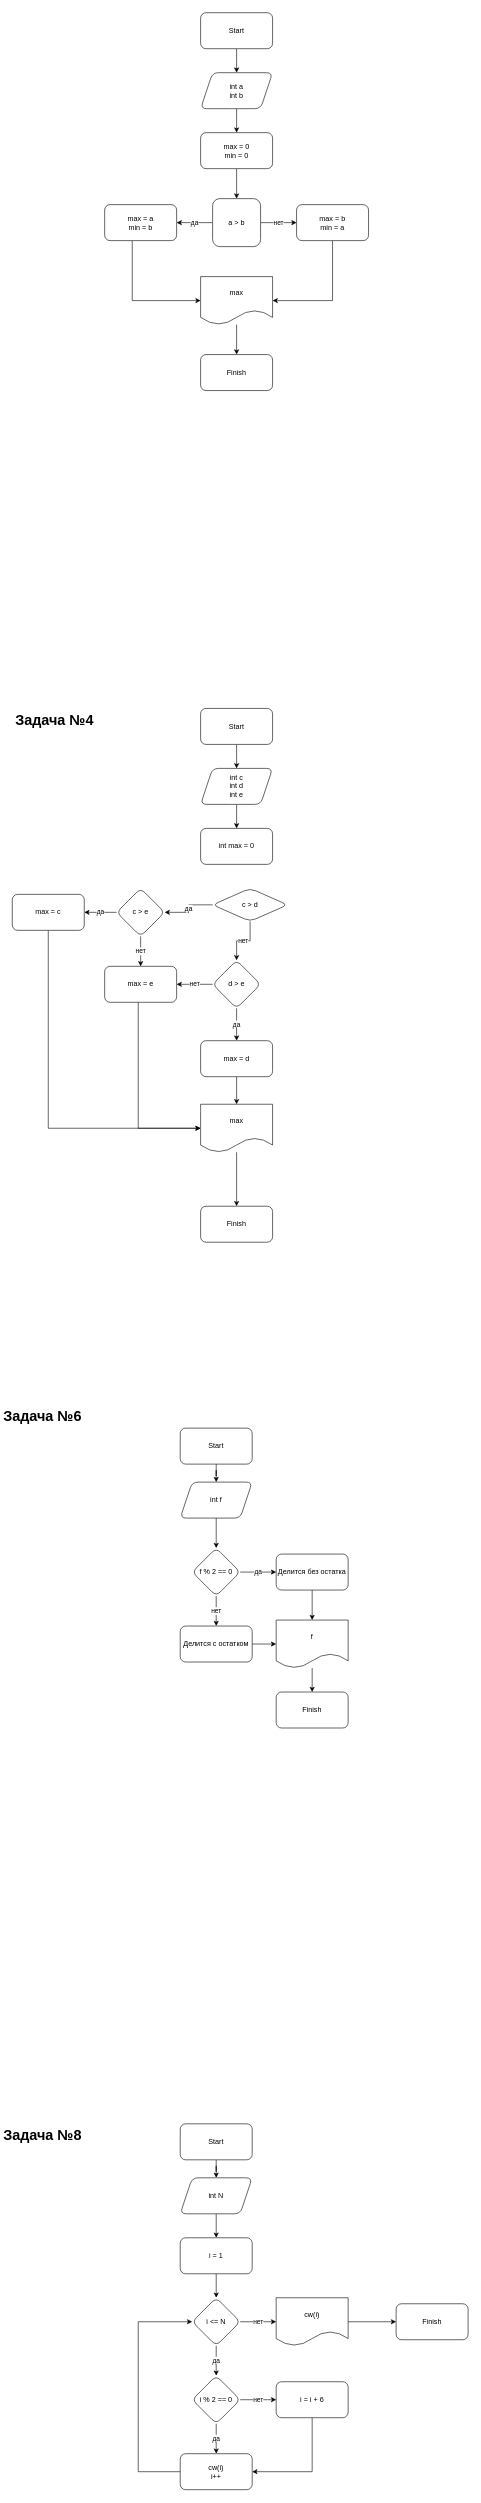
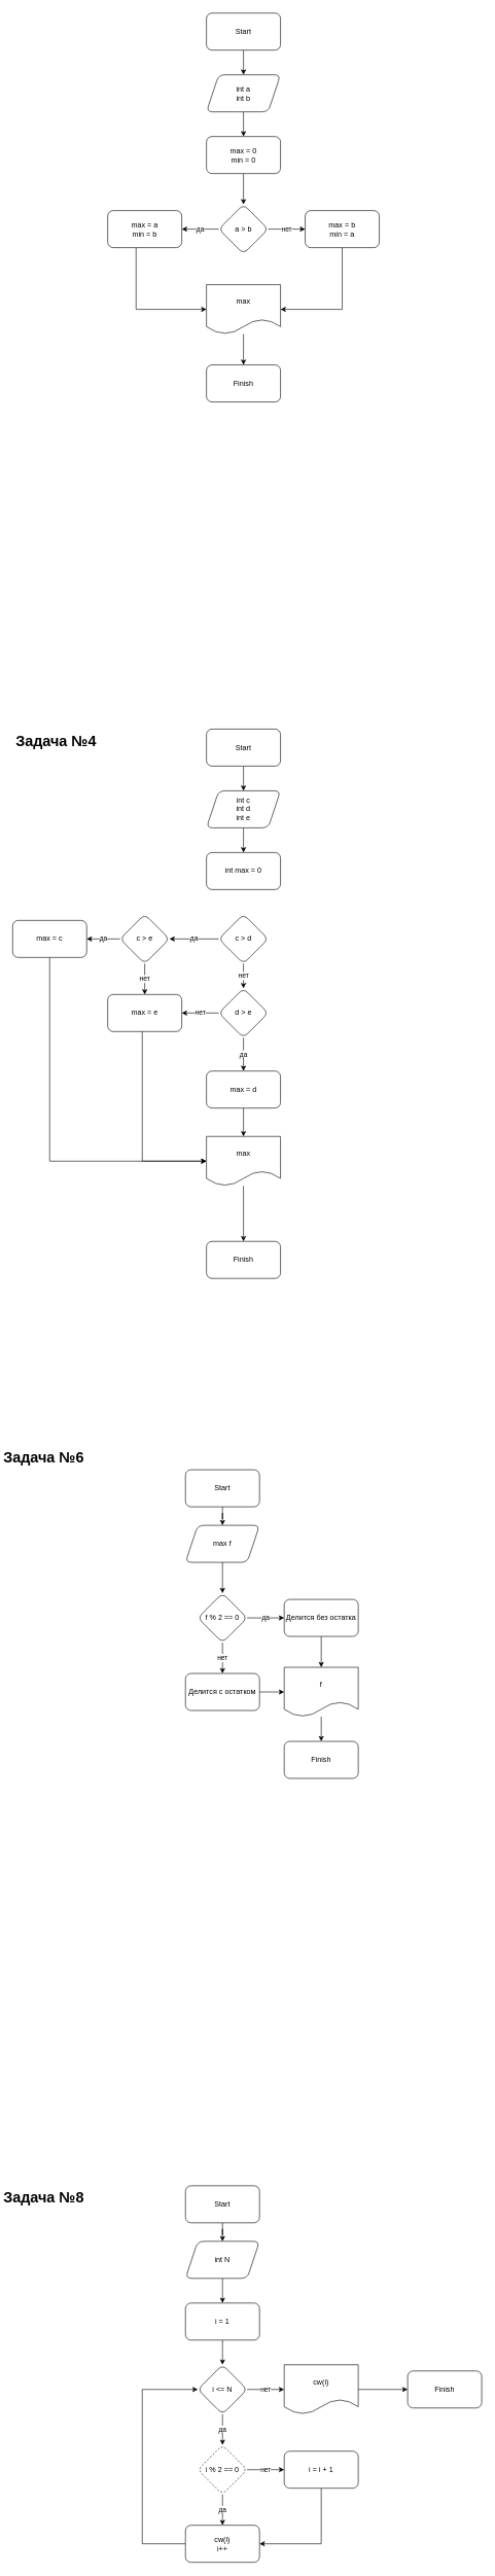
- <mxCell id="10" value="a &amp;gt; b" style="whiteSpace=wrap;html=1;rounded=1;" vertex="1" parent="1"><mxGeometry x="354" y="330" width="80" height="80" as="geometry" /></mxCell>
+ <mxCell id="10" value="a &amp;gt; b" style="rhombus;whiteSpace=wrap;html=1;rounded=1;" vertex="1" parent="1"><mxGeometry x="354" y="330" width="80" height="80" as="geometry" /></mxCell>
- <mxCell id="26" value="c &amp;gt; d" style="rhombus;whiteSpace=wrap;html=1;rounded=1;" vertex="1" parent="1"><mxGeometry x="354" y="1480" width="125" height="55" as="geometry" /></mxCell>
+ <mxCell id="26" value="c &amp;gt; d" style="rhombus;whiteSpace=wrap;html=1;rounded=1;" vertex="1" parent="1"><mxGeometry x="354" y="1480" width="80" height="80" as="geometry" /></mxCell>
- <mxCell id="43" value="int f" style="shape=parallelogram;perimeter=parallelogramPerimeter;whiteSpace=wrap;html=1;fixedSize=1;rounded=1;" vertex="1" parent="1"><mxGeometry x="300" y="2470" width="120" height="60" as="geometry" /></mxCell>
+ <mxCell id="43" value="max f" style="shape=parallelogram;perimeter=parallelogramPerimeter;whiteSpace=wrap;html=1;fixedSize=1;rounded=1;" vertex="1" parent="1"><mxGeometry x="300" y="2470" width="120" height="60" as="geometry" /></mxCell>
- <mxCell id="69" value="i % 2 == 0" style="rhombus;whiteSpace=wrap;html=1;rounded=1;" vertex="1" parent="1"><mxGeometry x="320" y="3960" width="80" height="80" as="geometry" /></mxCell>
+ <mxCell id="69" value="i % 2 == 0" style="rhombus;whiteSpace=wrap;html=1;rounded=1;dashed=1;" vertex="1" parent="1"><mxGeometry x="320" y="3960" width="80" height="80" as="geometry" /></mxCell>
- <mxCell id="73" value="i = i + 6" style="whiteSpace=wrap;html=1;rounded=1;" vertex="1" parent="1"><mxGeometry x="460" y="3970" width="120" height="60" as="geometry" /></mxCell>
+ <mxCell id="73" value="i = i + 1" style="whiteSpace=wrap;html=1;rounded=1;" vertex="1" parent="1"><mxGeometry x="460" y="3970" width="120" height="60" as="geometry" /></mxCell>
